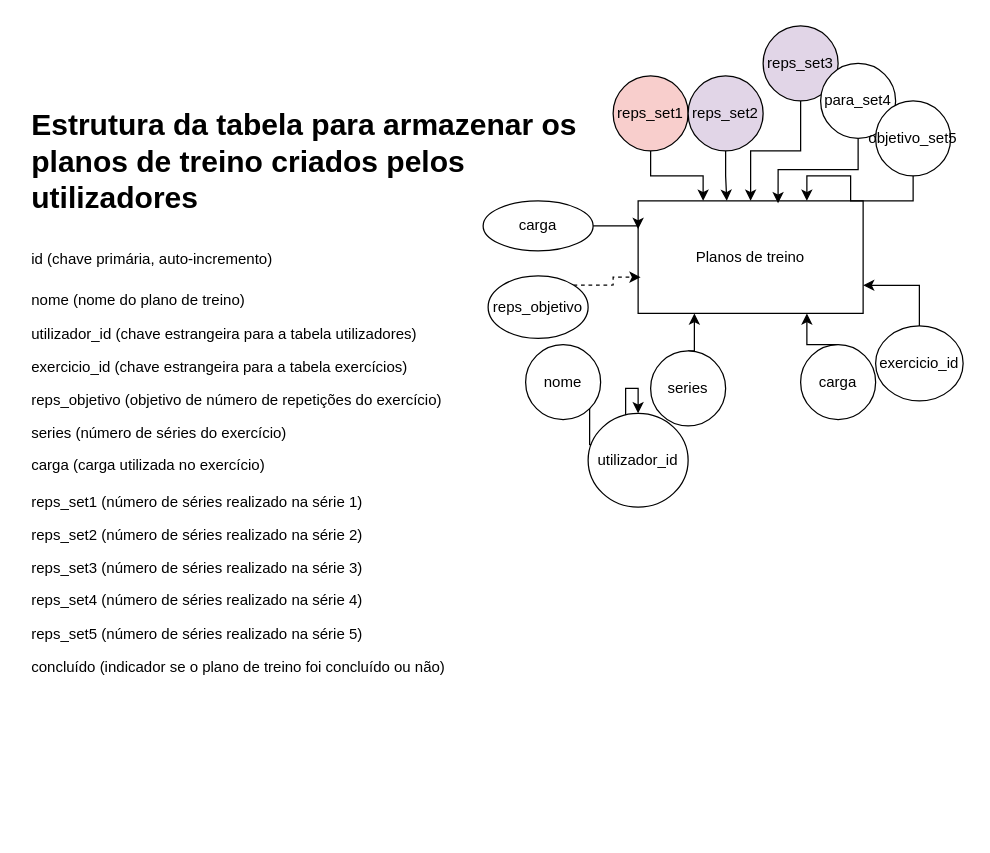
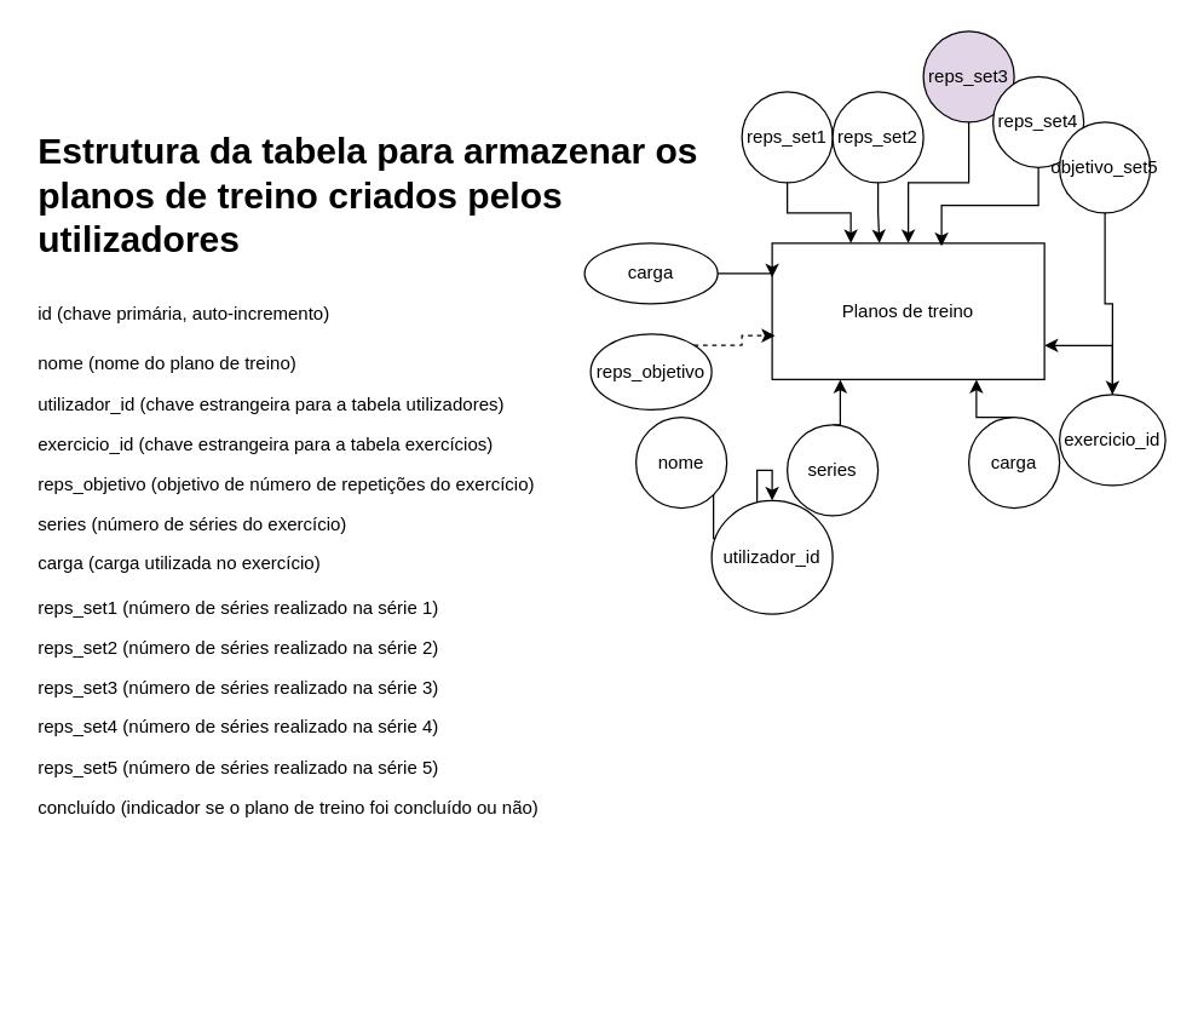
- <mxCell id="24" value="para_set4" style="ellipse;whiteSpace=wrap;html=1;" parent="1" vertex="1"><mxGeometry x="656" y="50" width="60" height="60" as="geometry" /></mxCell>
+ <mxCell id="24" value="reps_set4" style="ellipse;whiteSpace=wrap;html=1;" parent="1" vertex="1"><mxGeometry x="656" y="50" width="60" height="60" as="geometry" /></mxCell>
- <mxCell id="18" value="reps_set1" style="ellipse;whiteSpace=wrap;html=1;fillColor=#f8cecc;" parent="1" vertex="1"><mxGeometry x="490" y="60" width="60" height="60" as="geometry" /></mxCell>
+ <mxCell id="18" value="reps_set1" style="ellipse;whiteSpace=wrap;html=1;" parent="1" vertex="1"><mxGeometry x="490" y="60" width="60" height="60" as="geometry" /></mxCell>
- <mxCell id="20" value="reps_set2" style="ellipse;whiteSpace=wrap;html=1;fillColor=#e1d5e7;" parent="1" vertex="1"><mxGeometry x="550" y="60" width="60" height="60" as="geometry" /></mxCell>
+ <mxCell id="20" value="reps_set2" style="ellipse;whiteSpace=wrap;html=1;" parent="1" vertex="1"><mxGeometry x="550" y="60" width="60" height="60" as="geometry" /></mxCell>
- <mxCell id="25" style="edgeStyle=orthogonalEdgeStyle;rounded=0;orthogonalLoop=1;jettySize=auto;html=1;exitX=0.5;exitY=1;exitDx=0;exitDy=0;entryX=0.75;entryY=0;entryDx=0;entryDy=0;" parent="1" source="26" target="3" edge="1"><mxGeometry relative="1" as="geometry" /></mxCell>
+ <mxCell id="25" style="edgeStyle=orthogonalEdgeStyle;rounded=0;orthogonalLoop=1;jettySize=auto;html=1;exitX=0.5;exitY=1;exitDx=0;exitDy=0;" parent="1" source="26" target="8" edge="1"><mxGeometry relative="1" as="geometry" /></mxCell>
